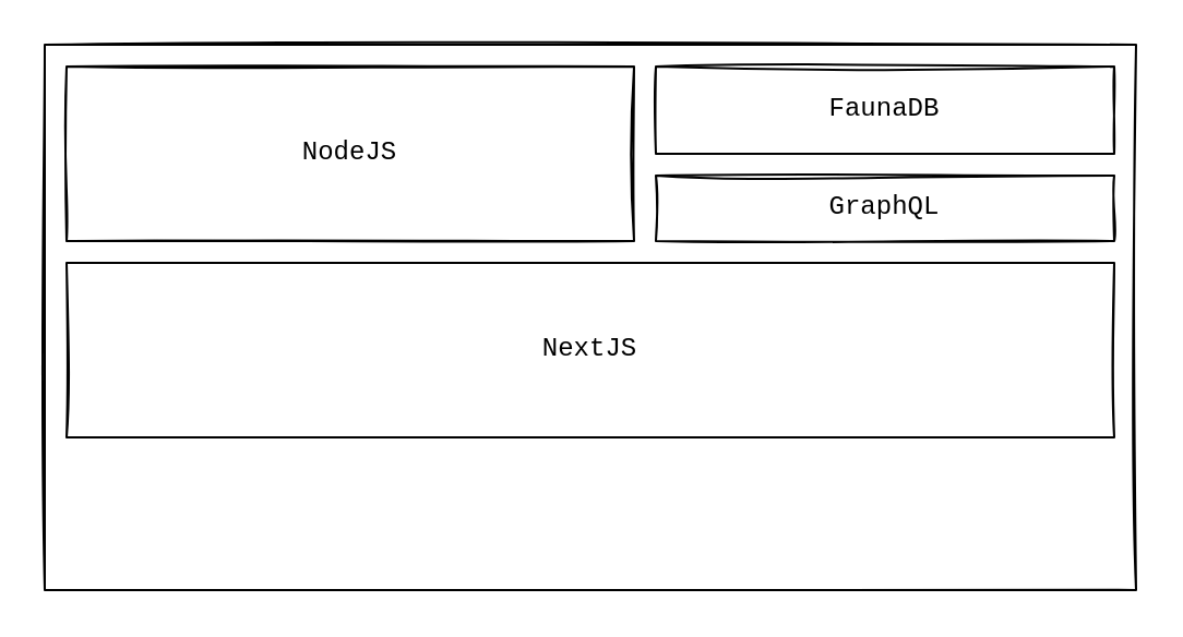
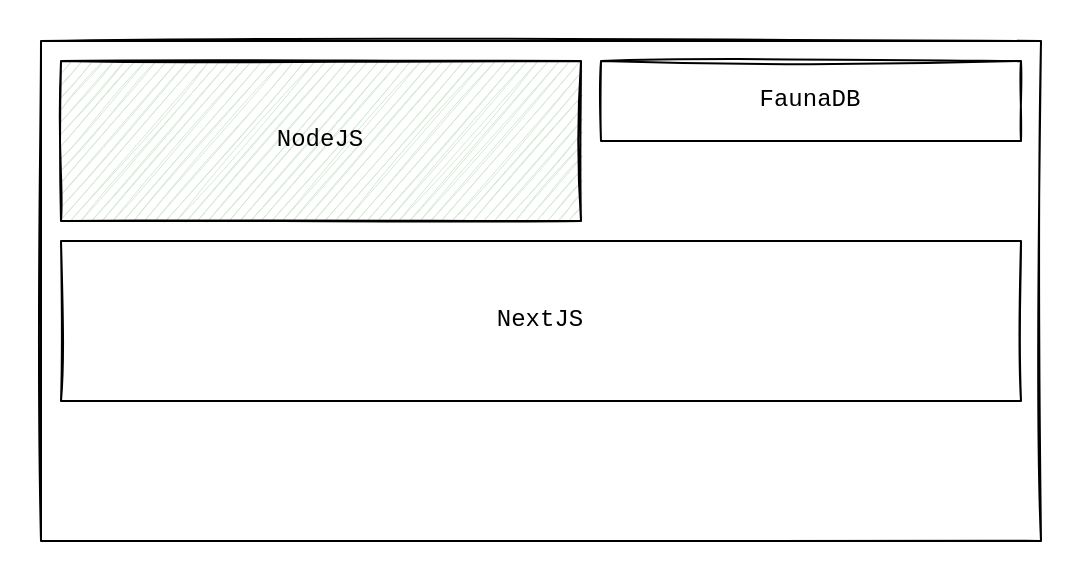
- <mxCell id="5" value="NodeJS" style="rounded=0;whiteSpace=wrap;html=1;sketch=1;fontFamily=Courier New;" vertex="1" parent="1"><mxGeometry x="30" y="30" width="260" height="80" as="geometry" /></mxCell>
+ <mxCell id="5" value="NodeJS" style="rounded=0;whiteSpace=wrap;html=1;sketch=1;fontFamily=Courier New;fillColor=#d5e8d4;" vertex="1" parent="1"><mxGeometry x="30" y="30" width="260" height="80" as="geometry" /></mxCell>
- <mxCell id="6" value="GraphQL" style="rounded=0;whiteSpace=wrap;html=1;sketch=1;fontFamily=Courier New;" vertex="1" parent="1"><mxGeometry x="300" y="80" width="210" height="30" as="geometry" /></mxCell>
